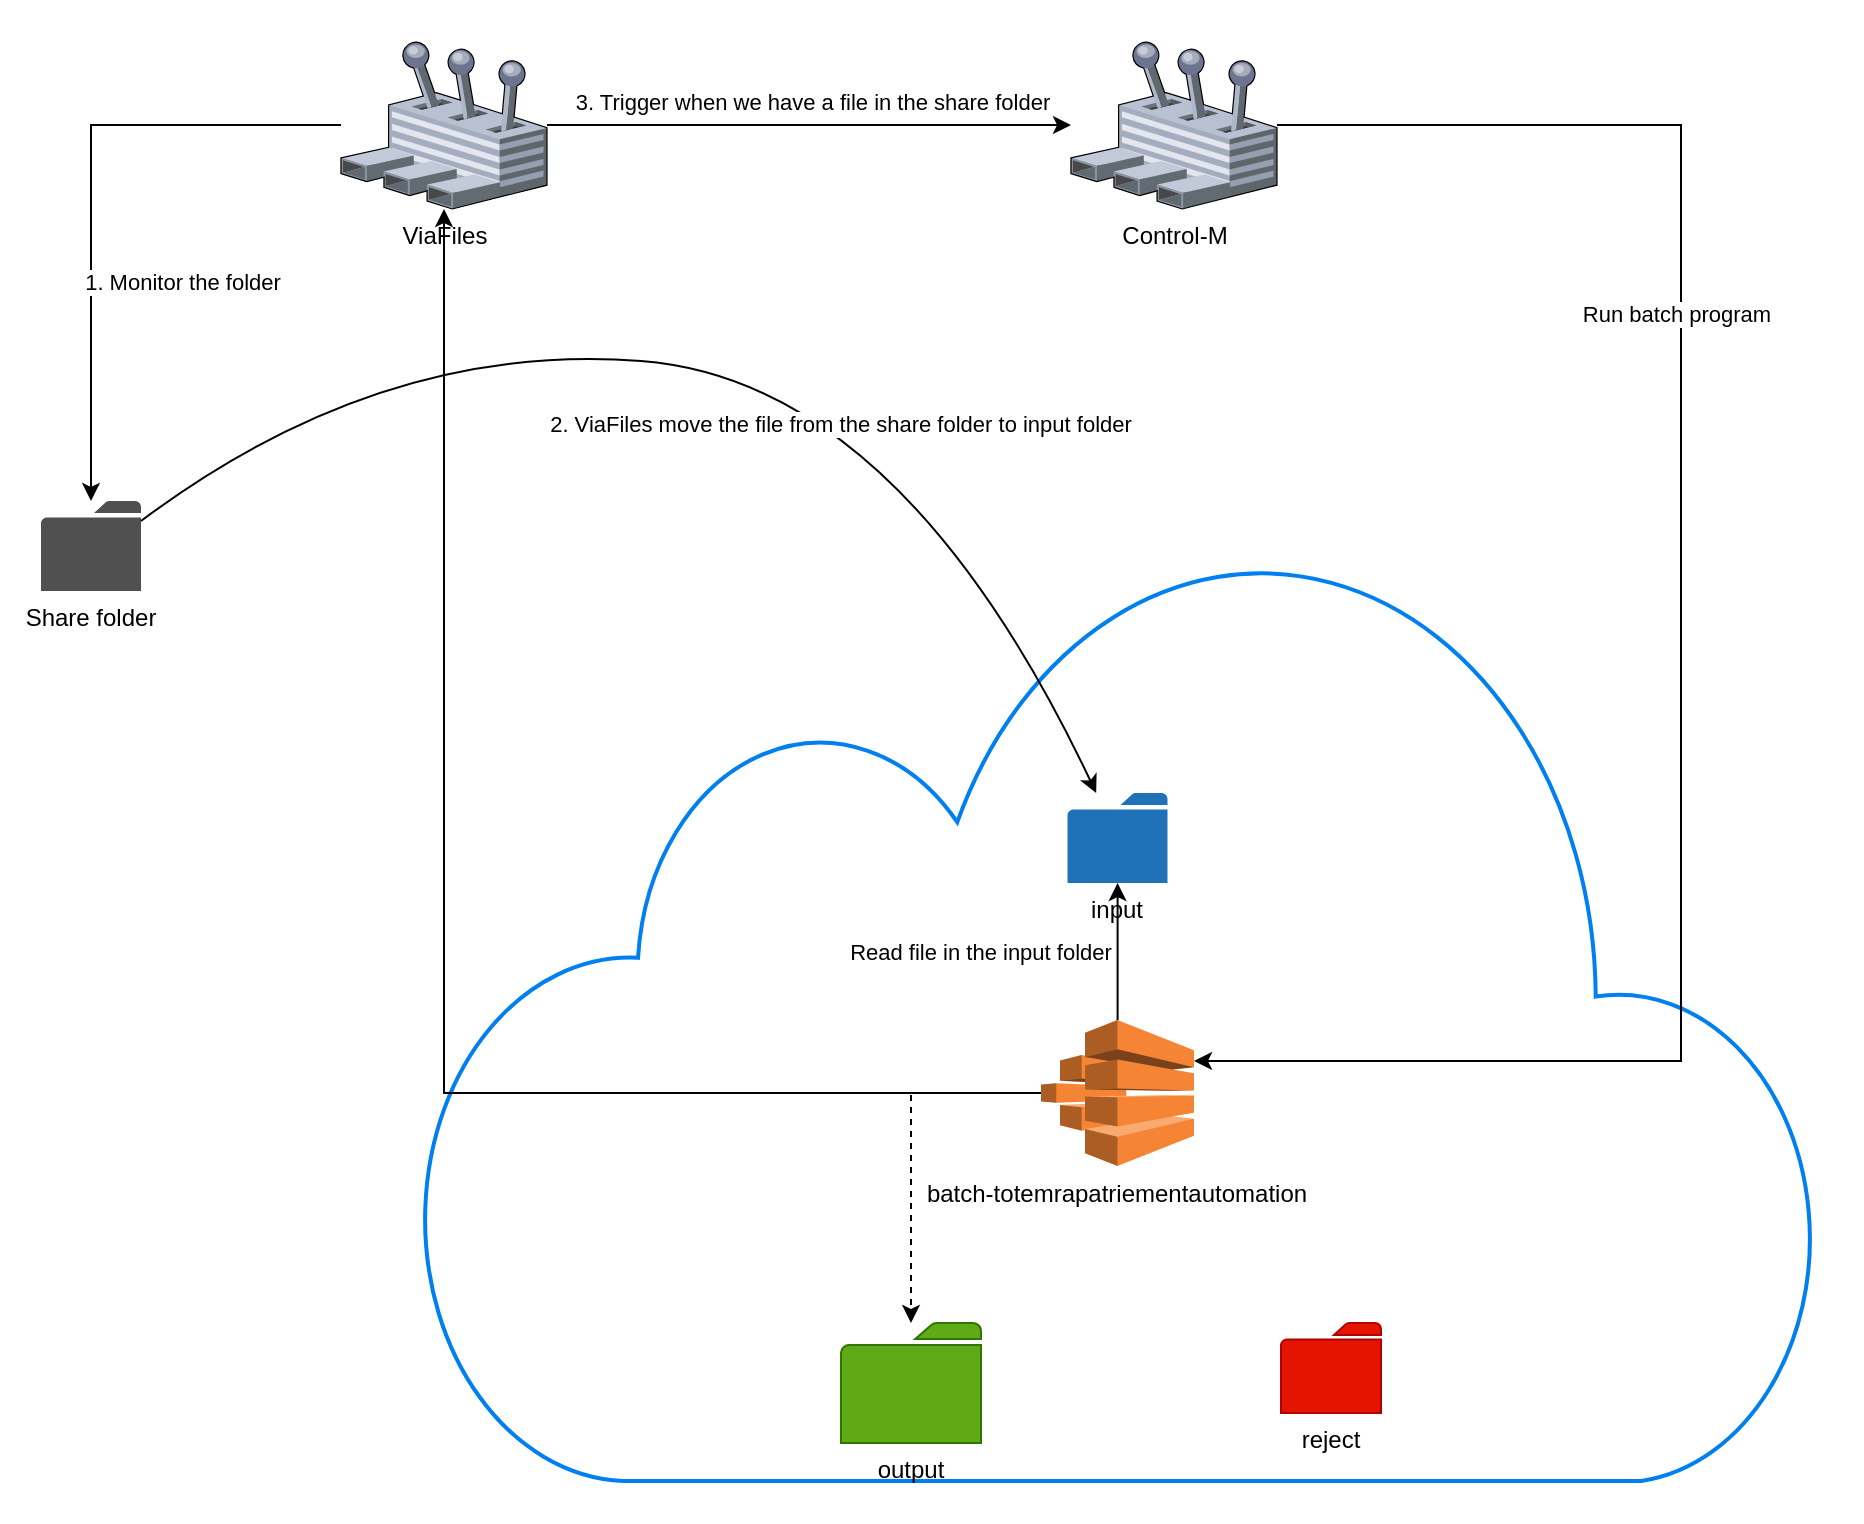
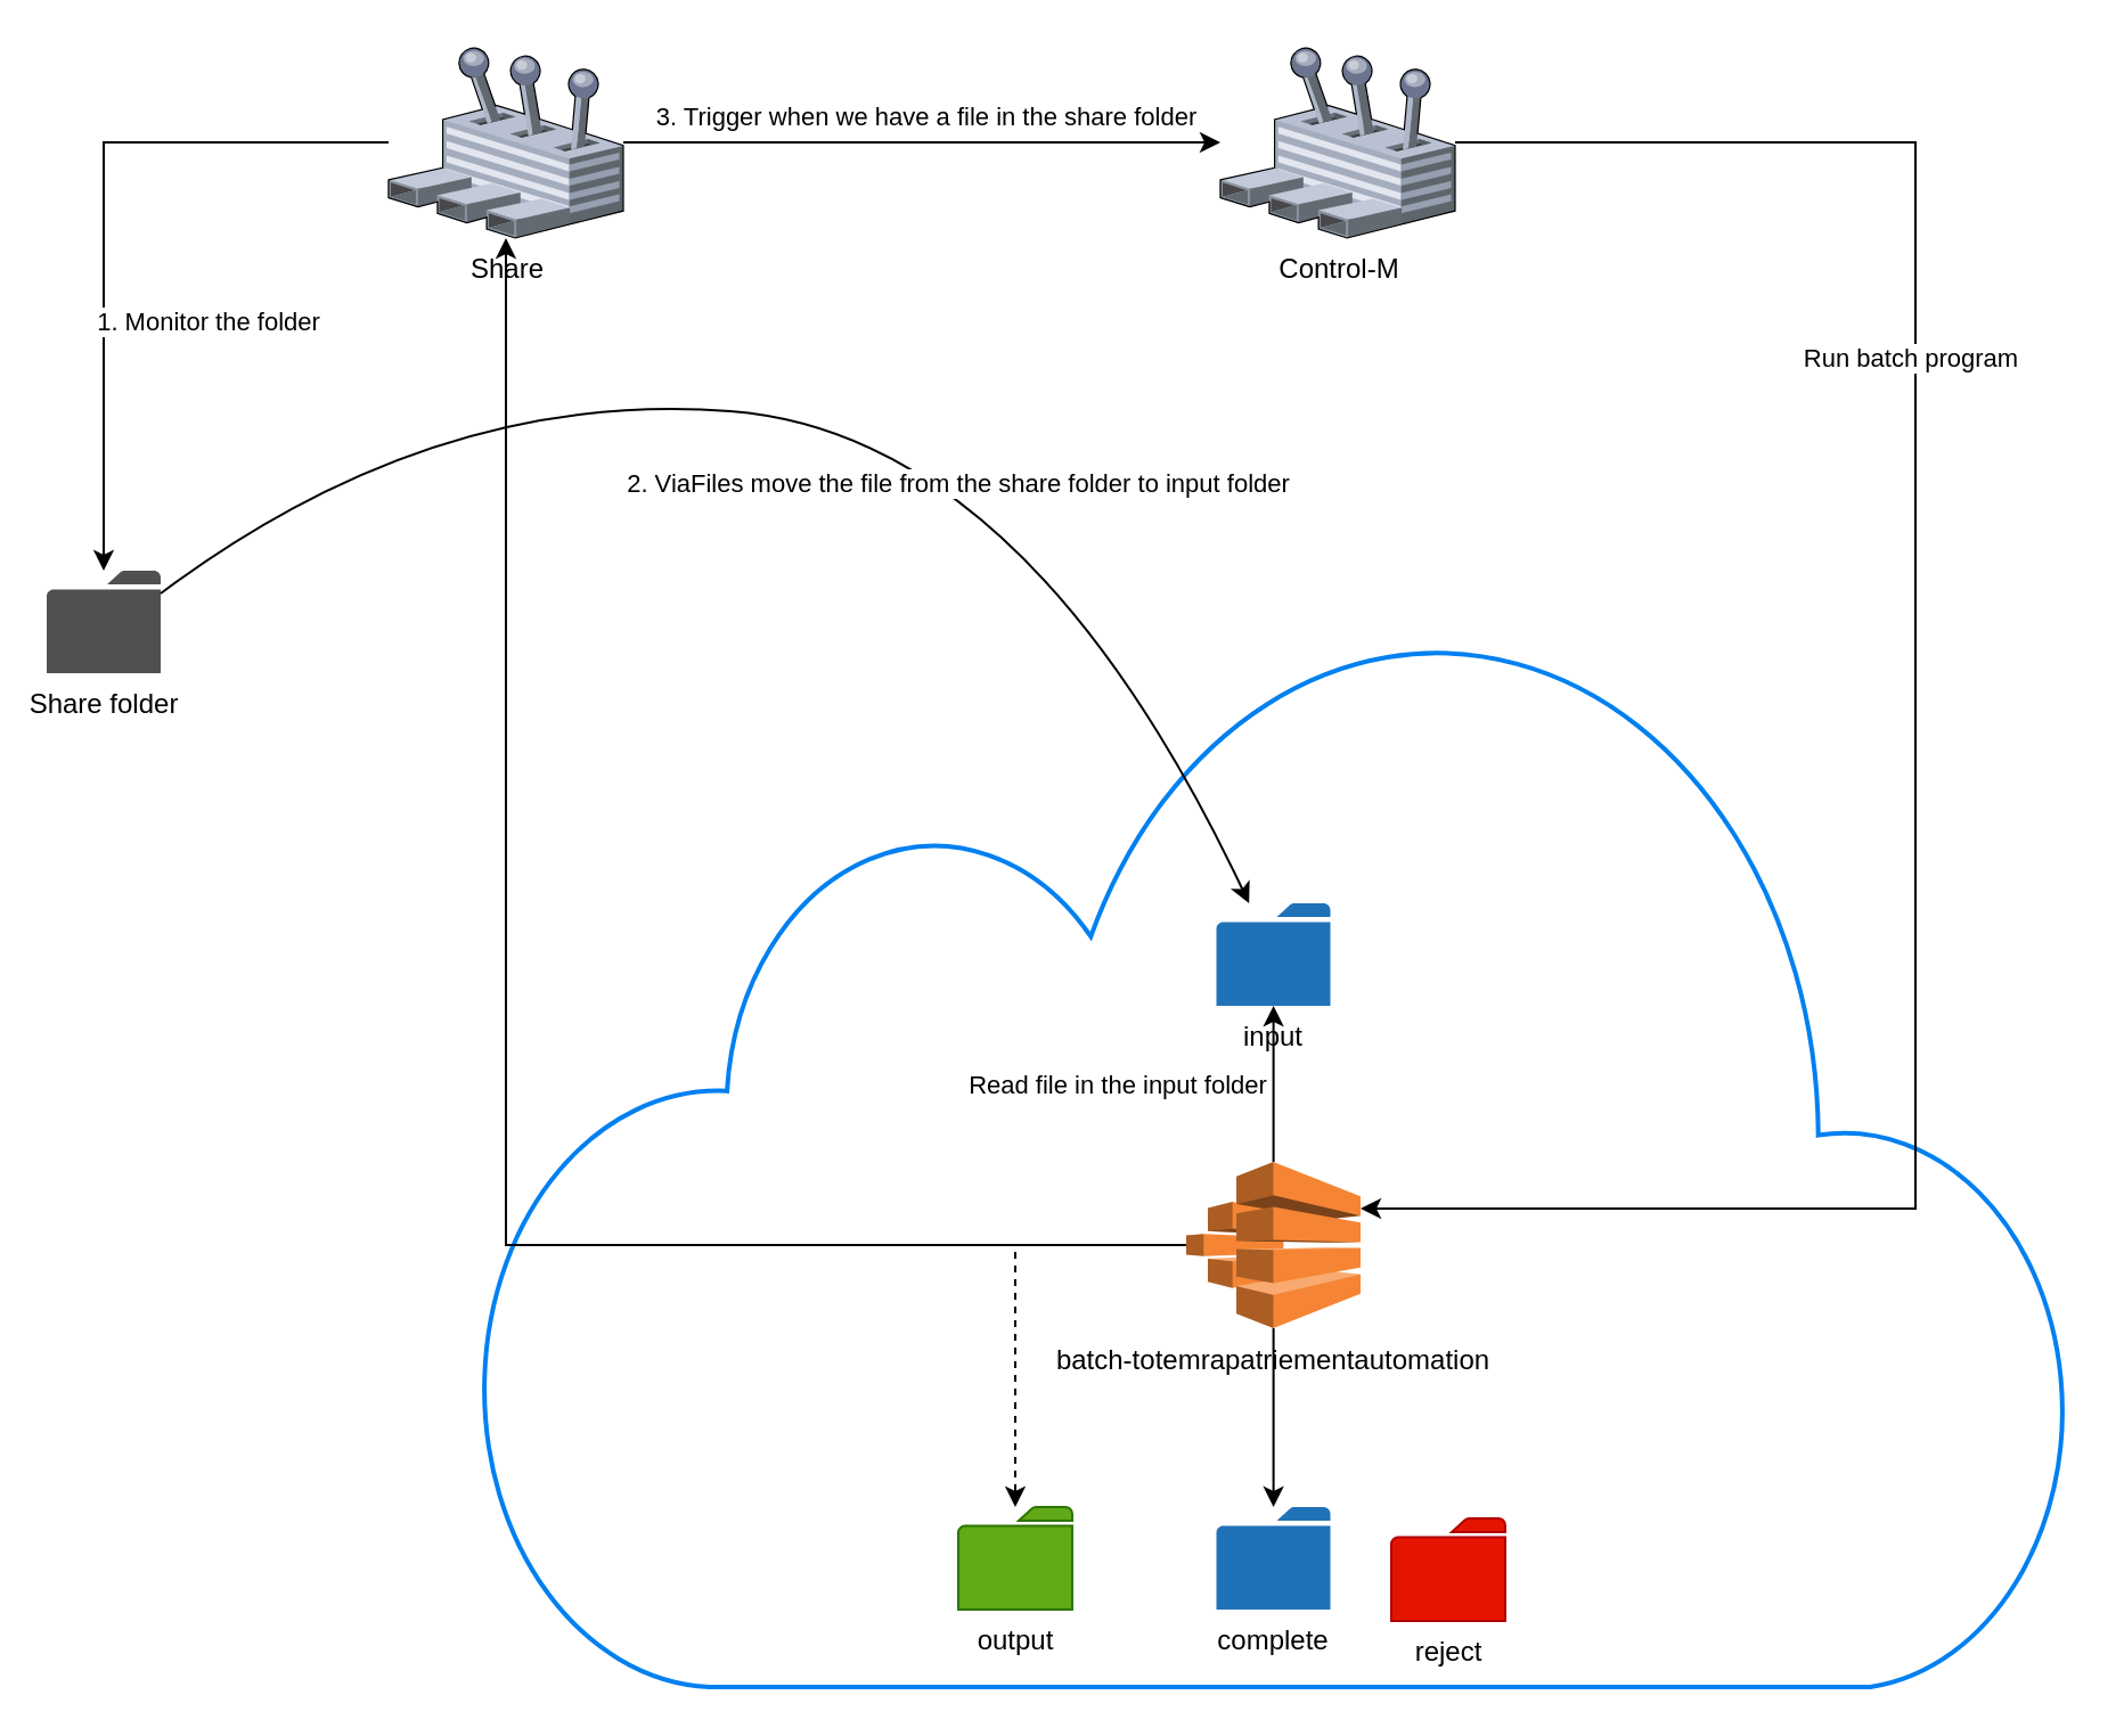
- <mxCell id="17" value="ViaFiles" style="verticalLabelPosition=bottom;aspect=fixed;html=1;verticalAlign=top;strokeColor=none;align=center;outlineConnect=0;shape=mxgraph.citrix.user_control;fontColor=#000000;" vertex="1" parent="1"><mxGeometry x="170" y="20" width="103" height="84" as="geometry" /></mxCell>
+ <mxCell id="17" value="Share" style="verticalLabelPosition=bottom;aspect=fixed;html=1;verticalAlign=top;strokeColor=none;align=center;outlineConnect=0;shape=mxgraph.citrix.user_control;fontColor=#000000;" vertex="1" parent="1"><mxGeometry x="170" y="20" width="103" height="84" as="geometry" /></mxCell>
+ <mxCell id="4" value="" style="edgeStyle=orthogonalEdgeStyle;rounded=0;orthogonalLoop=1;jettySize=auto;html=1;fontColor=#000000;" edge="1" parent="1" source="7" target="10"><mxGeometry relative="1" as="geometry" /></mxCell>
+ <mxCell id="10" value="complete" style="pointerEvents=1;shadow=0;dashed=0;html=1;strokeColor=none;labelPosition=center;verticalLabelPosition=bottom;verticalAlign=top;outlineConnect=0;align=center;shape=mxgraph.office.concepts.folder;fillColor=#2072B8;" vertex="1" parent="1"><mxGeometry x="533.25" y="661" width="50" height="45" as="geometry" /></mxCell>
- <mxCell id="11" value="reject" style="pointerEvents=1;shadow=0;dashed=0;html=1;strokeColor=#B20000;labelPosition=center;verticalLabelPosition=bottom;verticalAlign=top;outlineConnect=0;align=center;shape=mxgraph.office.concepts.folder;fillColor=#e51400;" vertex="1" parent="1"><mxGeometry x="640" y="661" width="50" height="45" as="geometry" /></mxCell>
+ <mxCell id="11" value="reject" style="pointerEvents=1;shadow=0;dashed=0;html=1;strokeColor=#B20000;labelPosition=center;verticalLabelPosition=bottom;verticalAlign=top;outlineConnect=0;align=center;shape=mxgraph.office.concepts.folder;fillColor=#e51400;" vertex="1" parent="1"><mxGeometry x="610" y="666" width="50" height="45" as="geometry" /></mxCell>
- <mxCell id="12" value="output" style="pointerEvents=1;shadow=0;dashed=0;html=1;strokeColor=#2D7600;labelPosition=center;verticalLabelPosition=bottom;verticalAlign=top;outlineConnect=0;align=center;shape=mxgraph.office.concepts.folder;fillColor=#60a917;" vertex="1" parent="1"><mxGeometry x="420" y="661" width="70" height="60" as="geometry" /></mxCell>
+ <mxCell id="12" value="output" style="pointerEvents=1;shadow=0;dashed=0;html=1;strokeColor=#2D7600;labelPosition=center;verticalLabelPosition=bottom;verticalAlign=top;outlineConnect=0;align=center;shape=mxgraph.office.concepts.folder;fillColor=#60a917;" vertex="1" parent="1"><mxGeometry x="420" y="661" width="50" height="45" as="geometry" /></mxCell>
